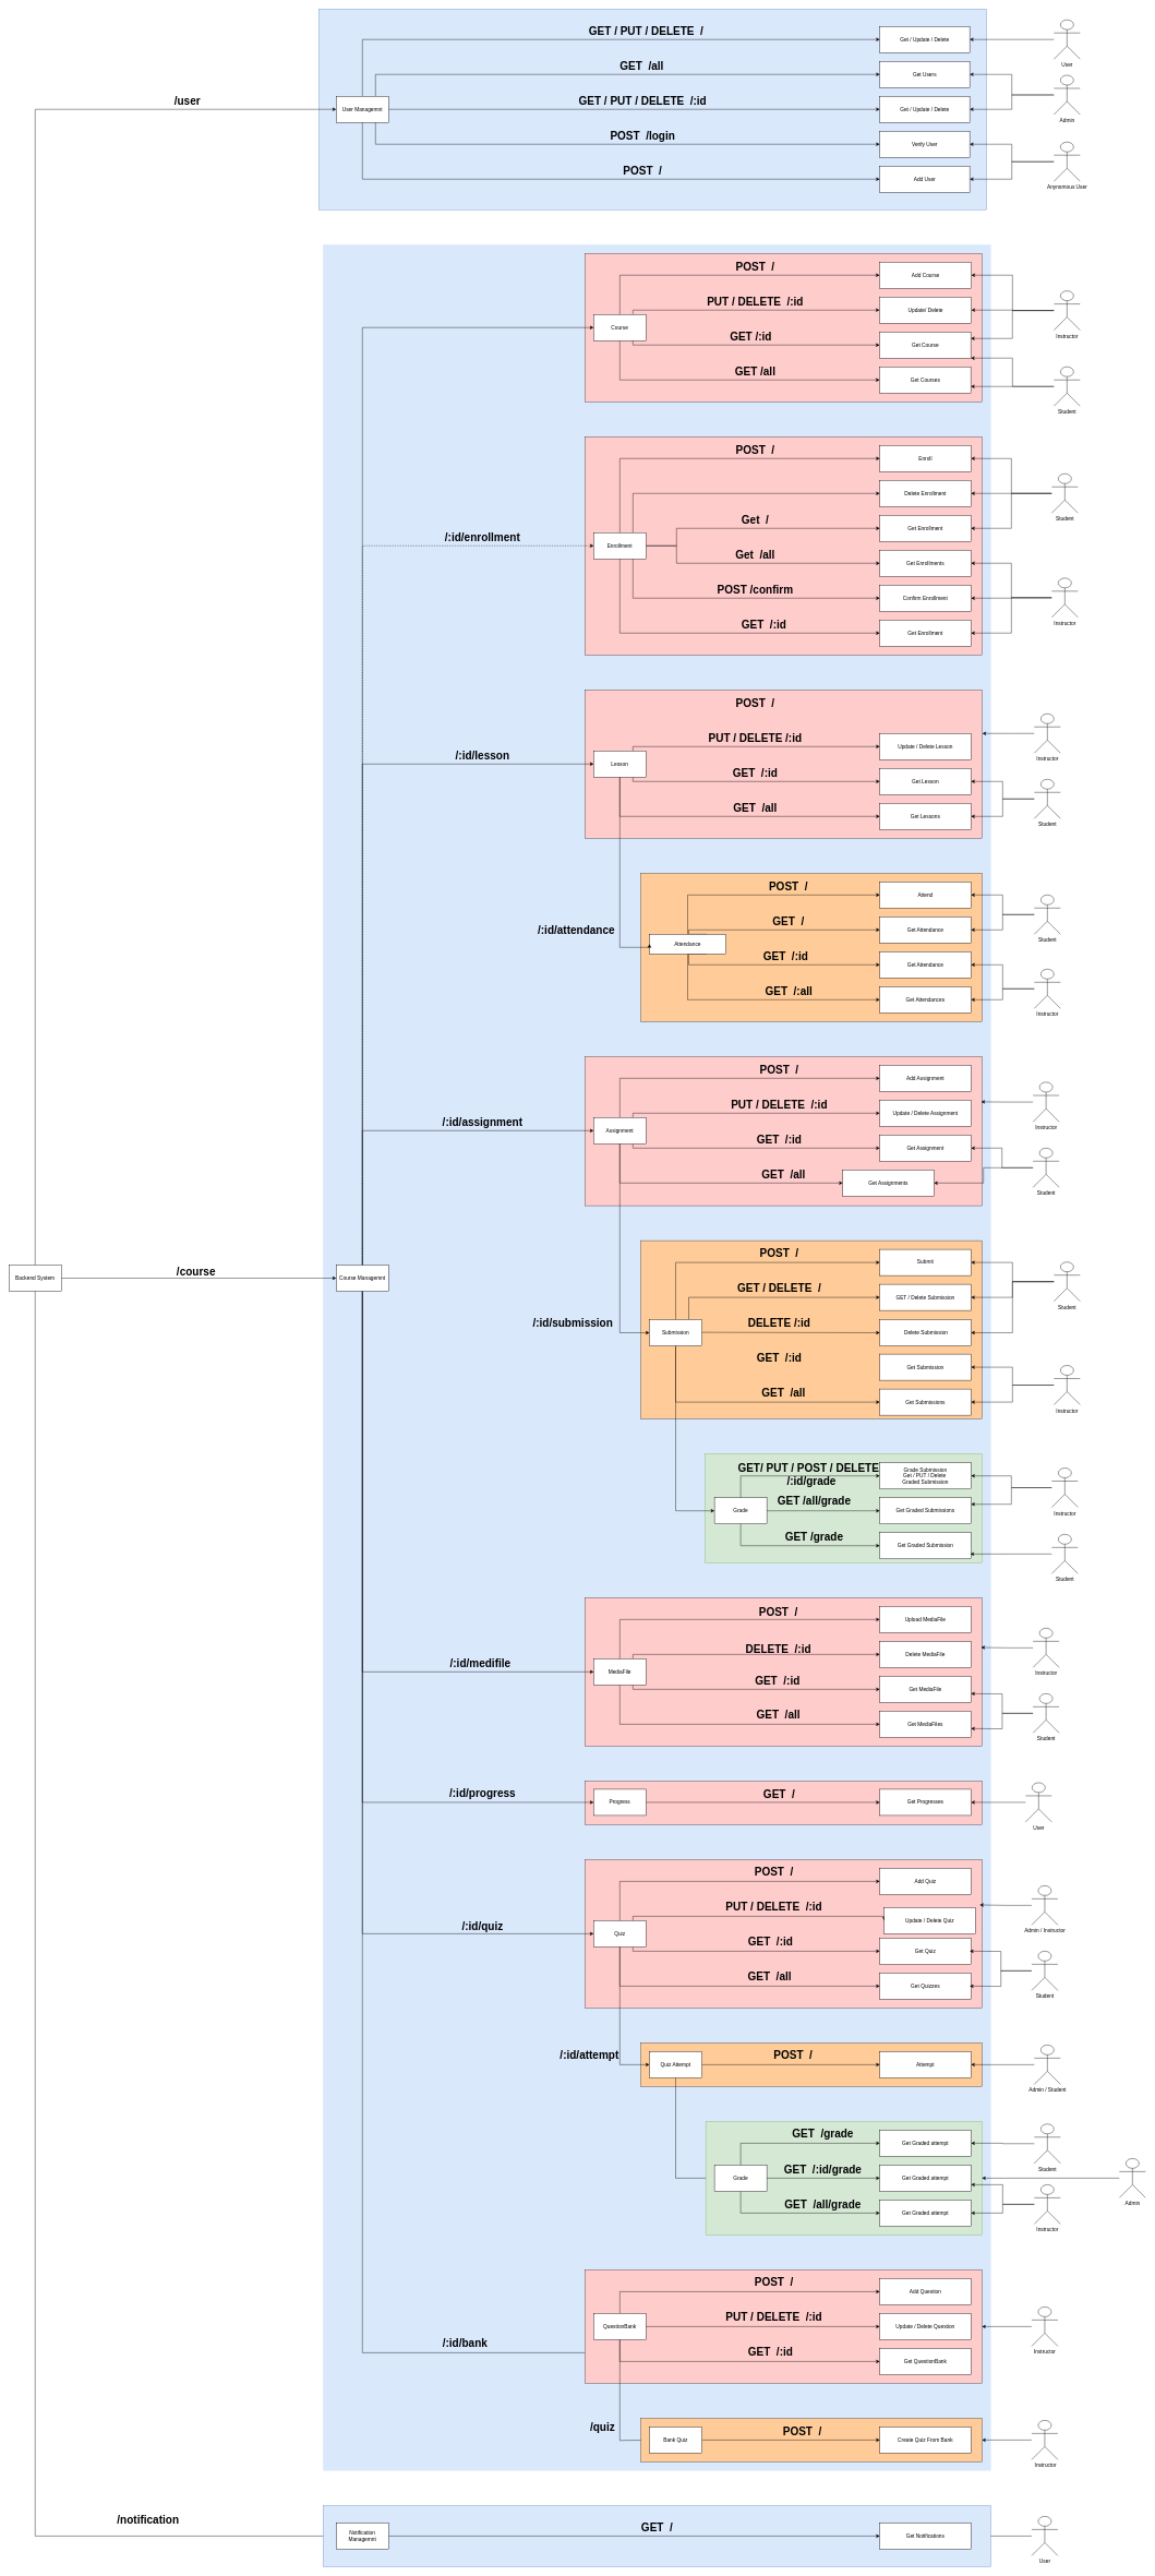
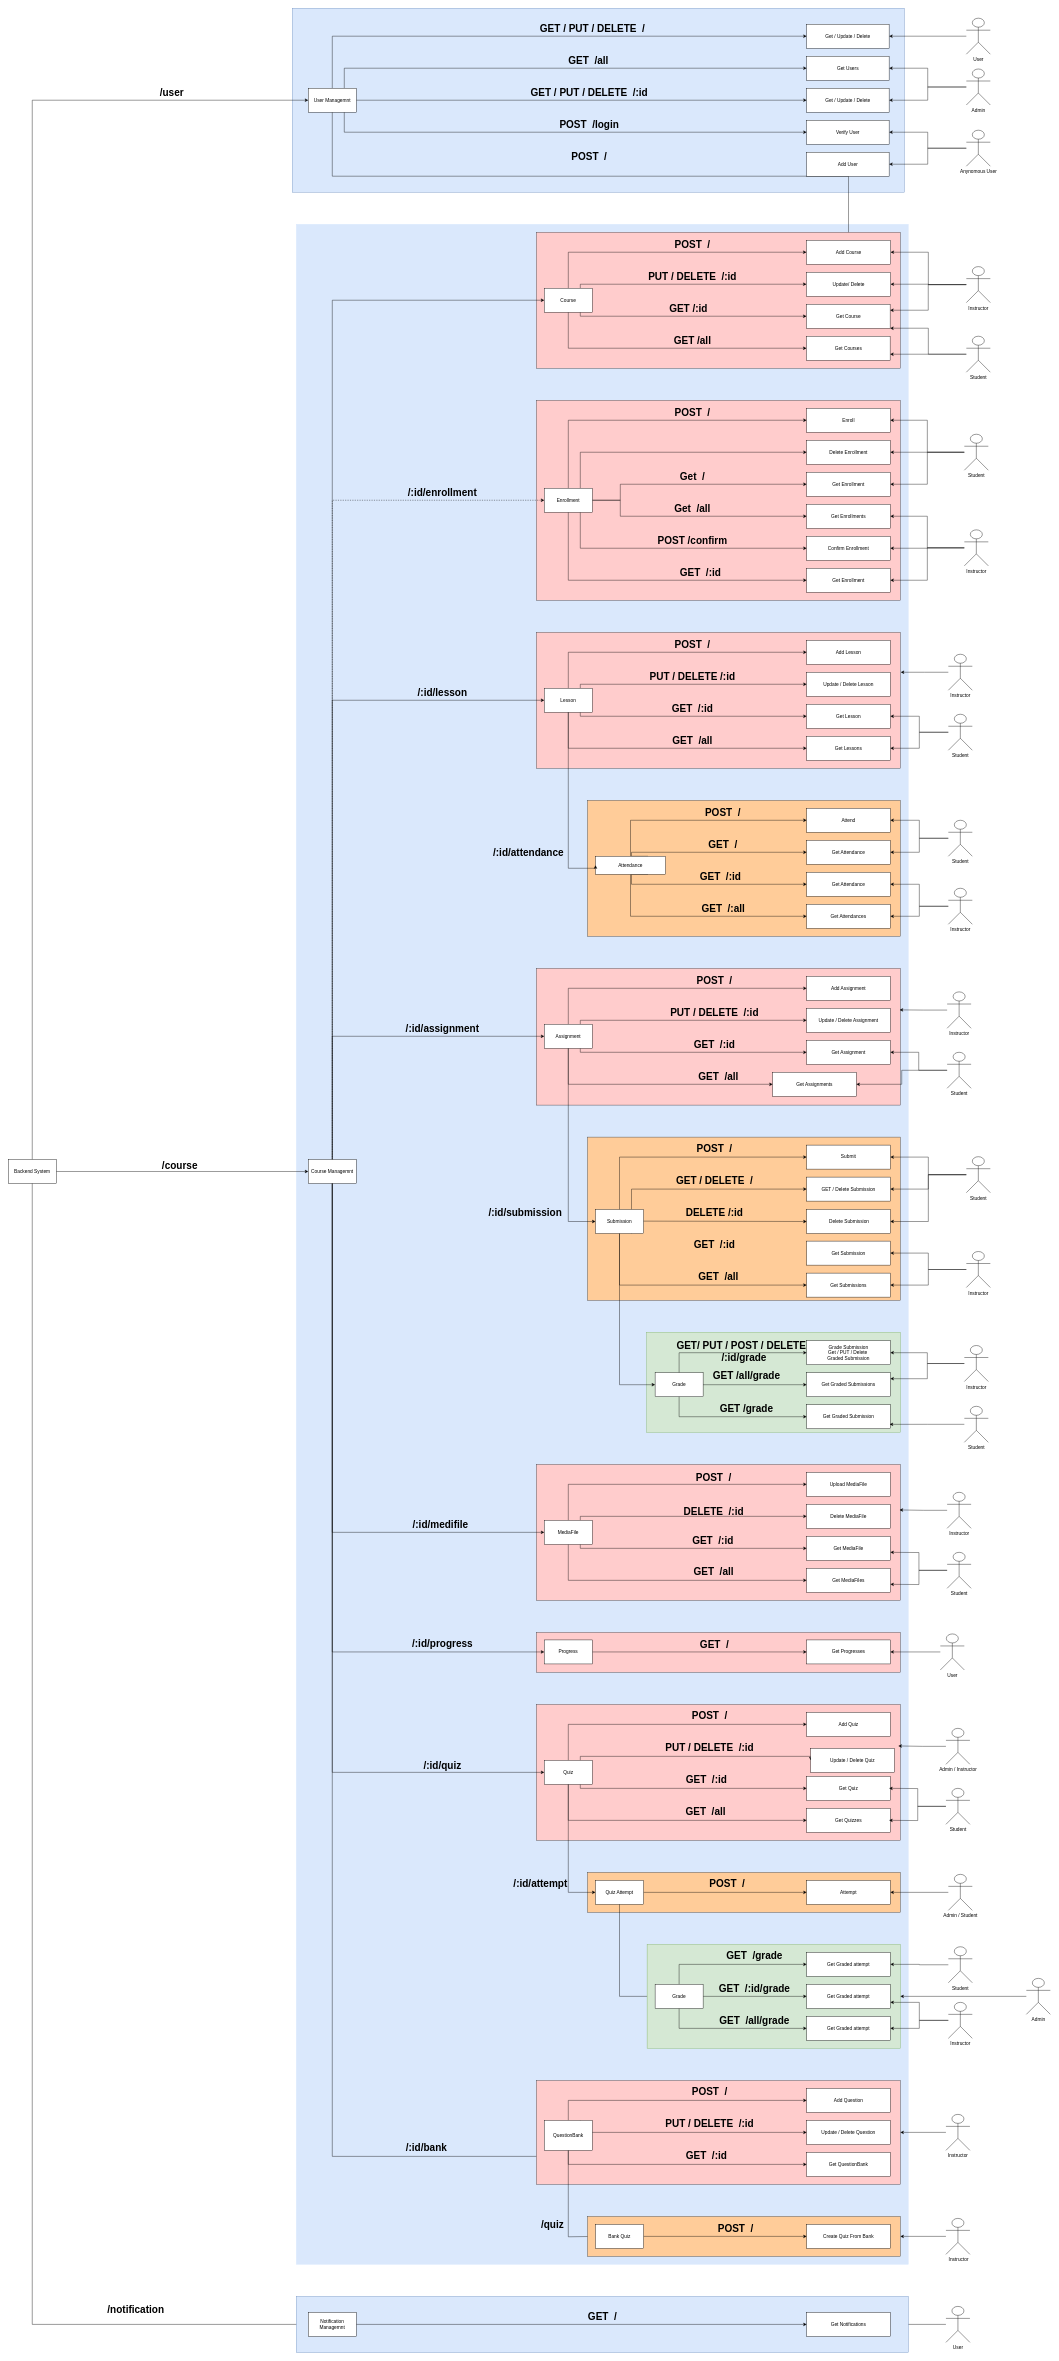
- <mxCell id="5" style="edgeStyle=orthogonalEdgeStyle;rounded=0;orthogonalLoop=1;jettySize=auto;html=1;entryX=0;entryY=0.5;entryDx=0;entryDy=0;exitX=0.5;exitY=1;exitDx=0;exitDy=0;" parent="1" source="9" target="15" edge="1"><mxGeometry relative="1" as="geometry" /></mxCell>
+ <mxCell id="5" style="edgeStyle=orthogonalEdgeStyle;rounded=0;orthogonalLoop=1;jettySize=auto;html=1;exitX=0.5;exitY=1;exitDx=0;exitDy=0;" parent="1" source="9" target="19" edge="1"><mxGeometry relative="1" as="geometry" /></mxCell>
+ <mxCell id="57" style="edgeStyle=orthogonalEdgeStyle;rounded=0;orthogonalLoop=1;jettySize=auto;html=1;entryX=0;entryY=0.5;entryDx=0;entryDy=0;exitX=0.5;exitY=0;exitDx=0;exitDy=0;" parent="1" source="61" target="62" edge="1"><mxGeometry relative="1" as="geometry" /></mxCell>
+ <mxCell id="62" value="Add Lesson" style="rounded=0;whiteSpace=wrap;html=1;" parent="1" vertex="1"><mxGeometry x="2016" y="1600" width="209" height="60" as="geometry" /></mxCell>
- <mxCell id="275" value="QuestionBank" style="rounded=0;whiteSpace=wrap;html=1;" parent="1" vertex="1"><mxGeometry x="1360" y="5300" width="120" height="60" as="geometry" /></mxCell>
+ <mxCell id="275" value="QuestionBank" style="rounded=0;whiteSpace=wrap;html=1;" parent="1" vertex="1"><mxGeometry x="1360" y="5300" width="120" height="75" as="geometry" /></mxCell>
